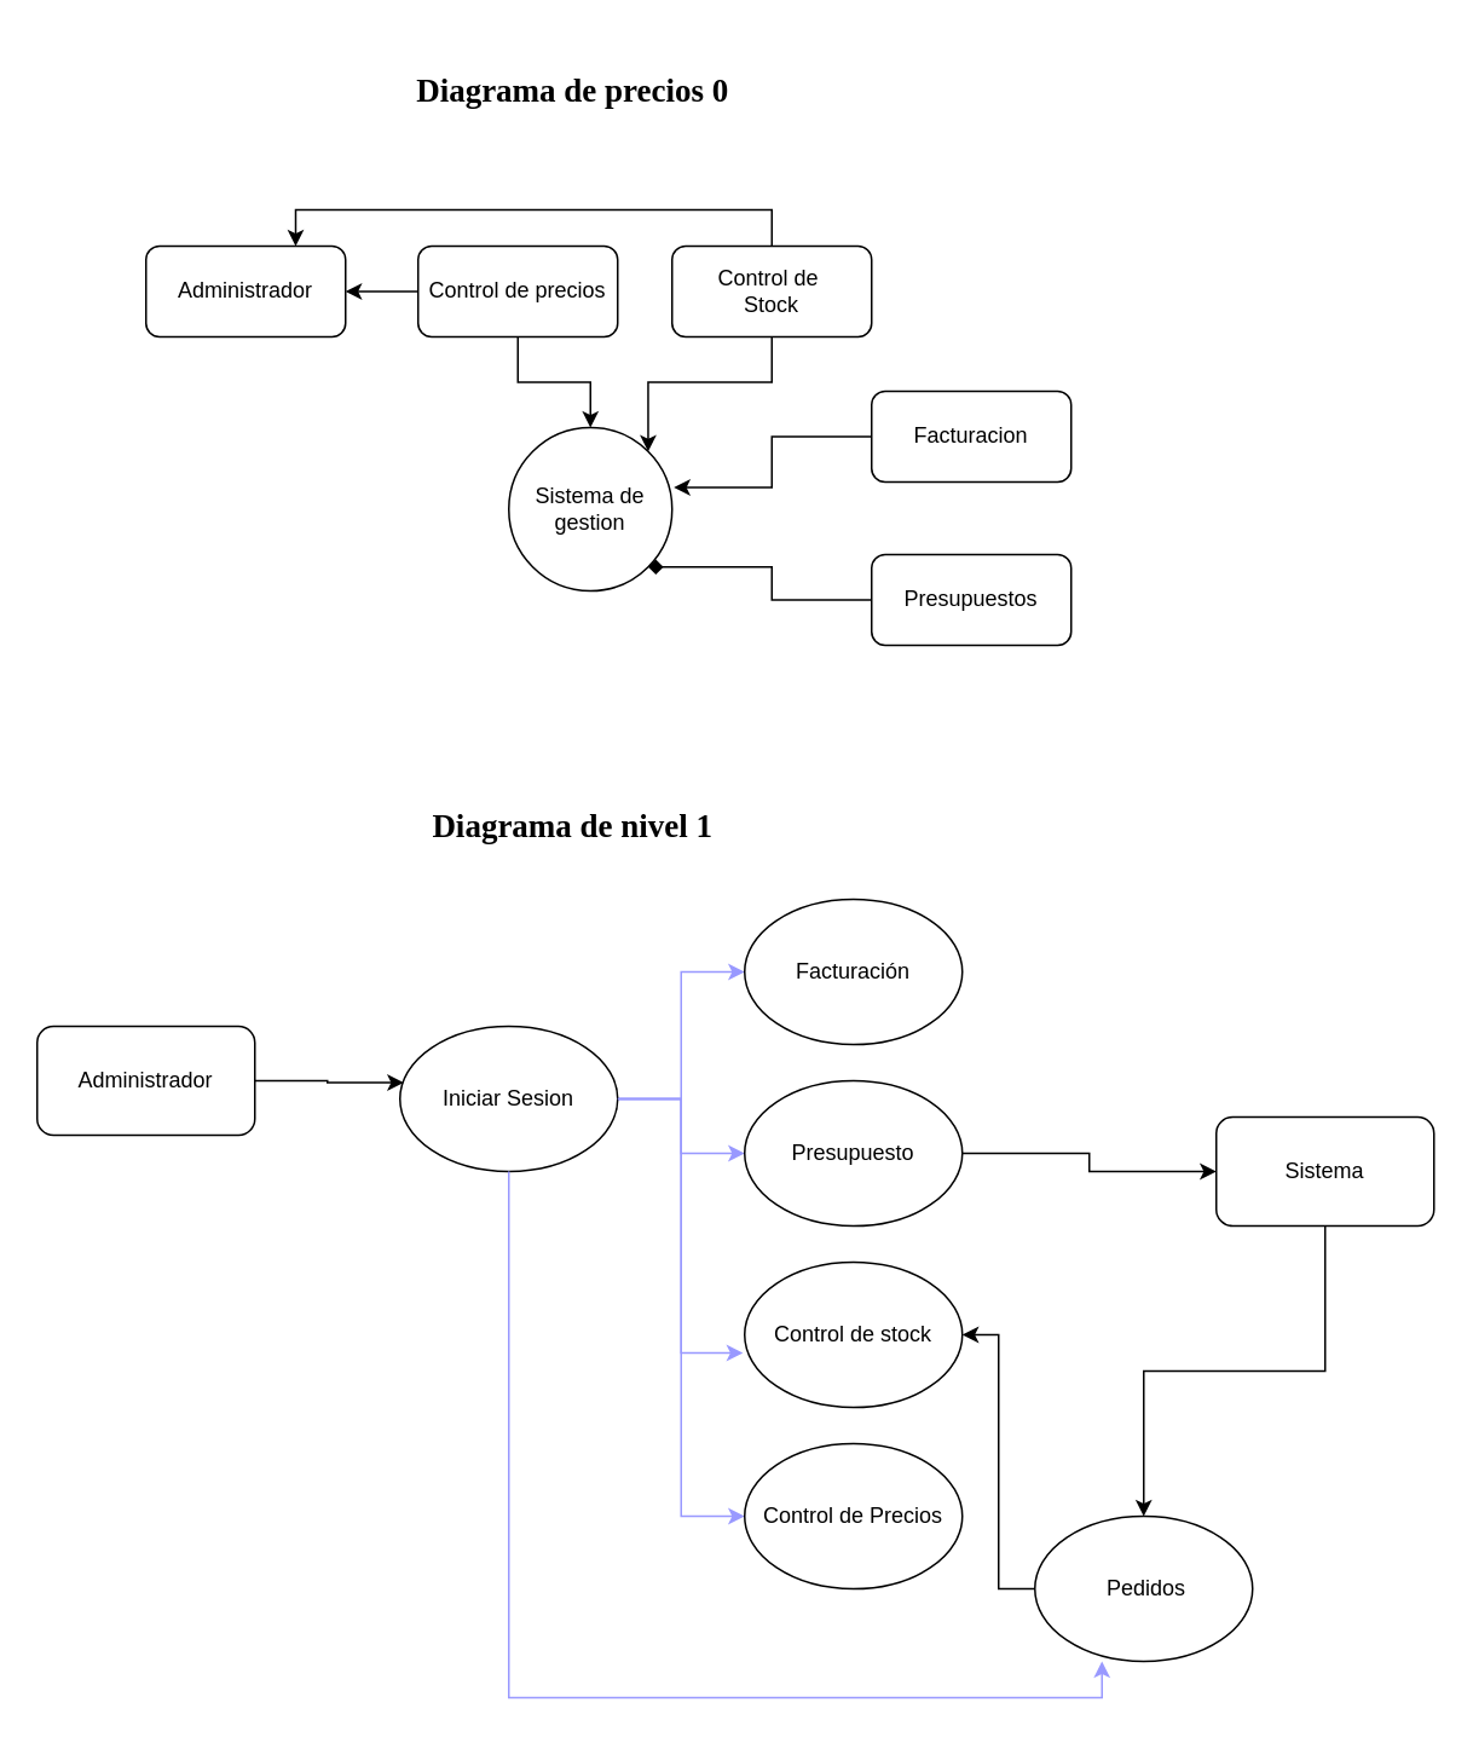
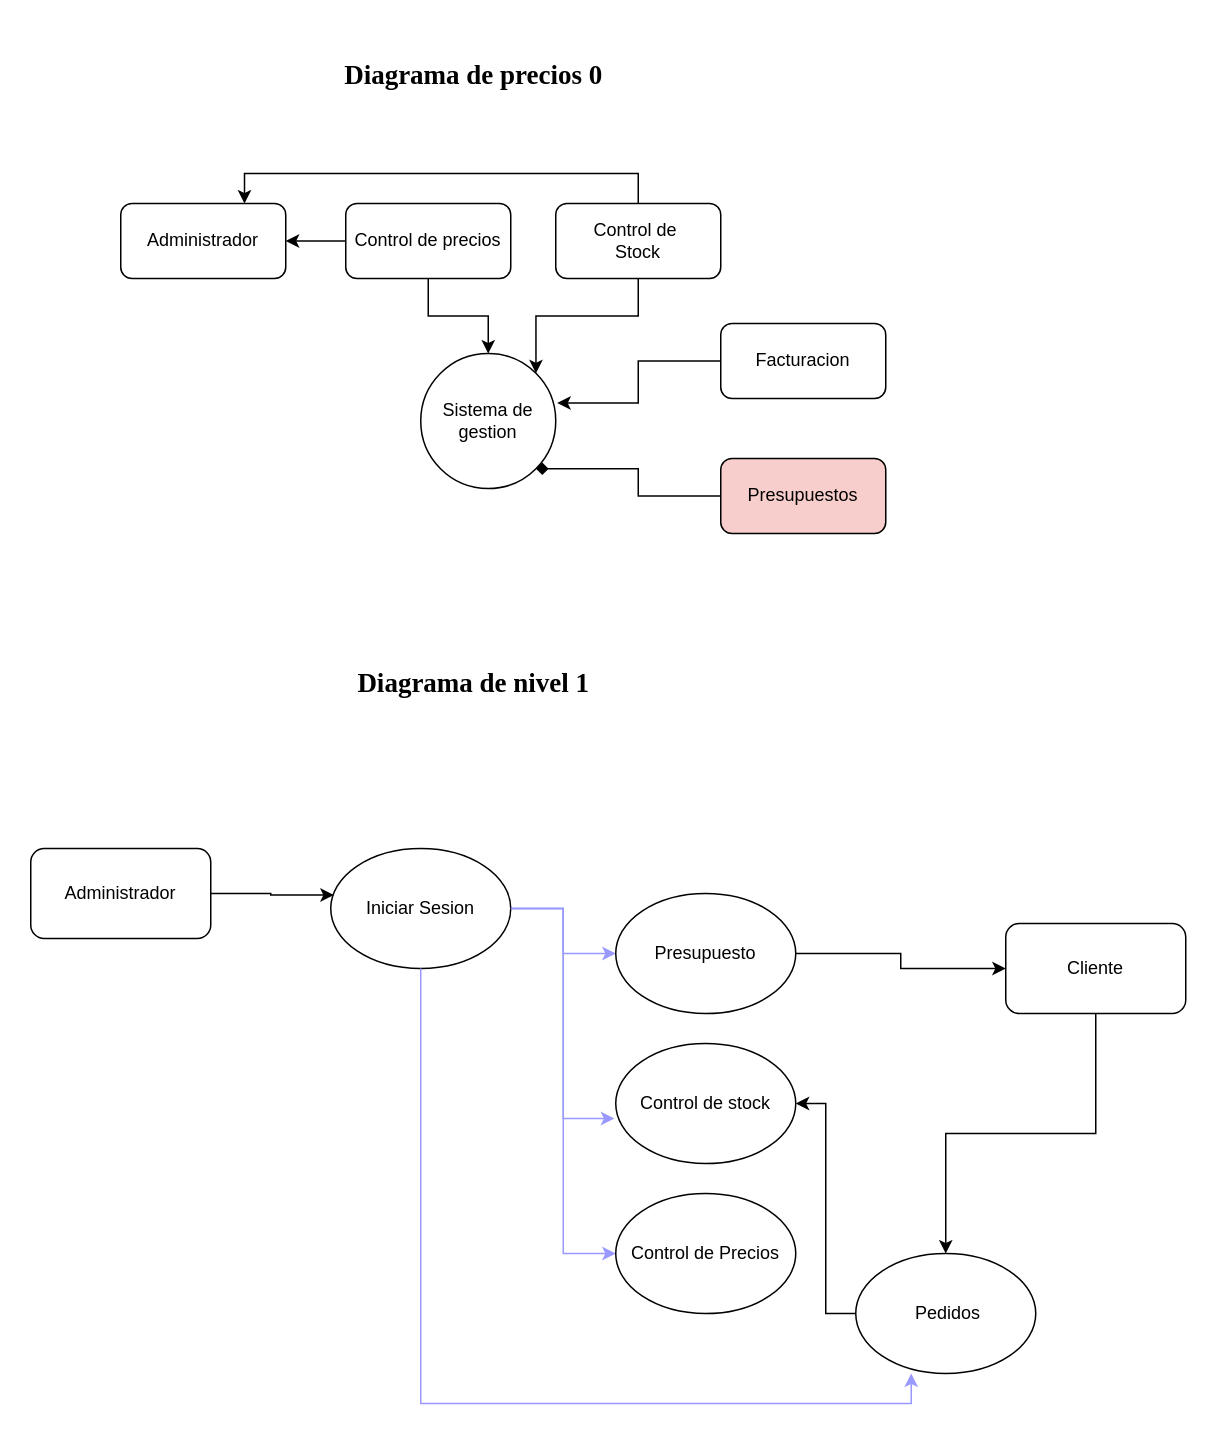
- <mxCell id="11" value="Presupuestos" style="rounded=1;whiteSpace=wrap;html=1;" vertex="1" parent="1"><mxGeometry x="480" y="305" width="110" height="50" as="geometry" /></mxCell>
+ <mxCell id="11" value="Presupuestos" style="rounded=1;whiteSpace=wrap;html=1;fillColor=#f8cecc;" vertex="1" parent="1"><mxGeometry x="480" y="305" width="110" height="50" as="geometry" /></mxCell>
- <mxCell id="23" value="Facturación" style="ellipse;whiteSpace=wrap;html=1;" vertex="1" parent="1"><mxGeometry x="410" y="495" width="120" height="80" as="geometry" /></mxCell>
- <mxCell id="19" style="edgeStyle=orthogonalEdgeStyle;rounded=0;orthogonalLoop=1;jettySize=auto;html=1;entryX=0;entryY=0.5;entryDx=0;entryDy=0;strokeColor=#9999FF;" edge="1" parent="1" source="22" target="23"><mxGeometry relative="1" as="geometry" /></mxCell>
- <mxCell id="18" value="Sistema" style="rounded=1;whiteSpace=wrap;html=1;" vertex="1" parent="1"><mxGeometry x="670" y="615" width="120" height="60" as="geometry" /></mxCell>
+ <mxCell id="18" value="Cliente" style="rounded=1;whiteSpace=wrap;html=1;" vertex="1" parent="1"><mxGeometry x="670" y="615" width="120" height="60" as="geometry" /></mxCell>
